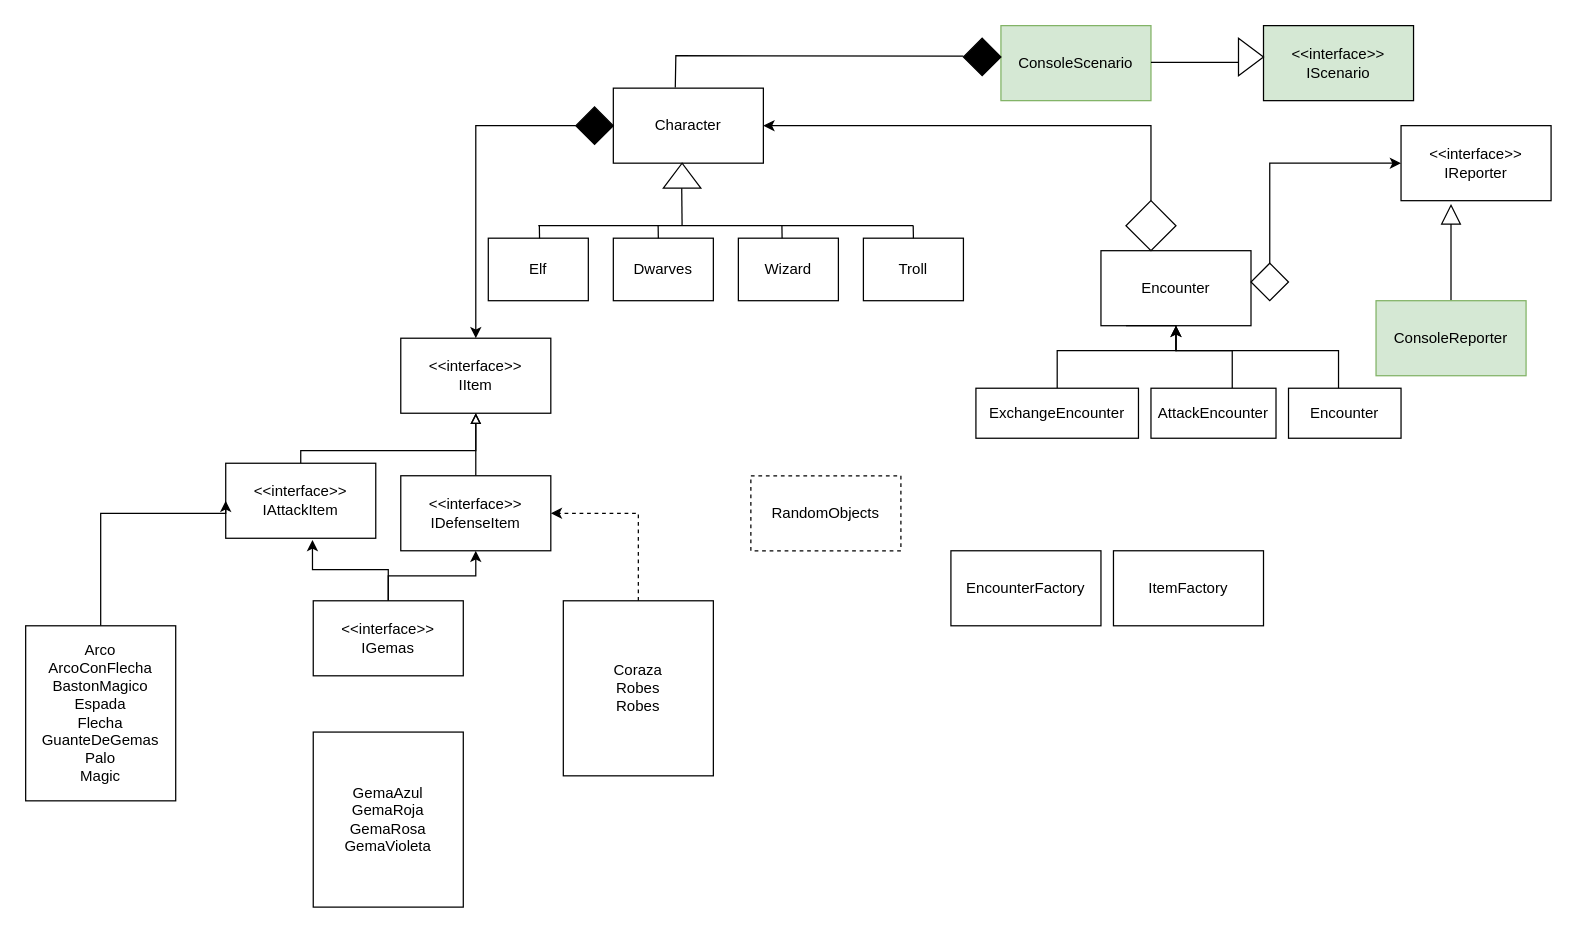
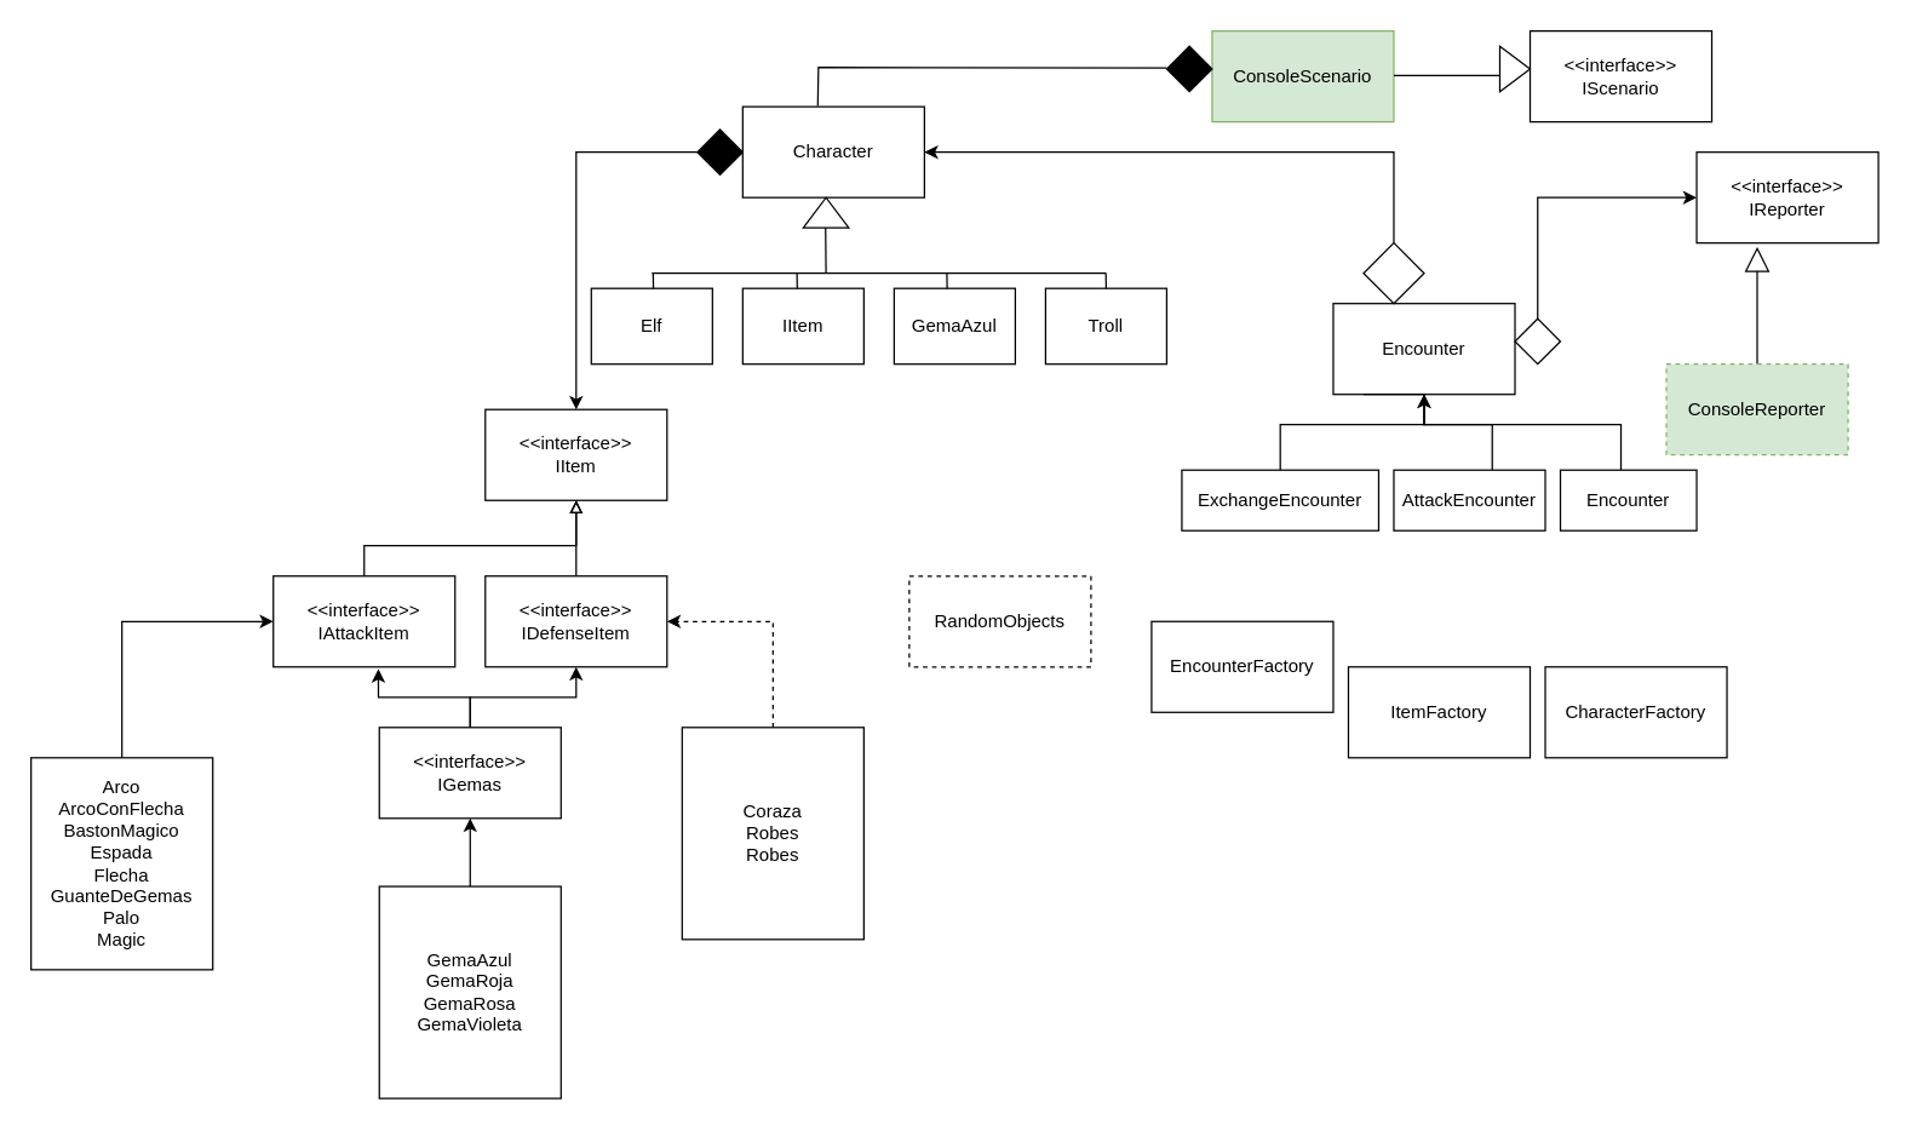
- <mxCell id="2" value="&amp;lt;&amp;lt;interface&amp;gt;&amp;gt;&lt;br&gt;IScenario" style="rounded=0;whiteSpace=wrap;html=1;fillColor=#d5e8d4;" vertex="1" parent="1"><mxGeometry x="1010" y="20" width="120" height="60" as="geometry" /></mxCell>
+ <mxCell id="2" value="&amp;lt;&amp;lt;interface&amp;gt;&amp;gt;&lt;br&gt;IScenario" style="rounded=0;whiteSpace=wrap;html=1;" vertex="1" parent="1"><mxGeometry x="1010" y="20" width="120" height="60" as="geometry" /></mxCell>
- <mxCell id="13" value="Dwarves" style="rounded=0;whiteSpace=wrap;html=1;" vertex="1" parent="1"><mxGeometry x="490" y="190" width="80" height="50" as="geometry" /></mxCell>
+ <mxCell id="13" value="IItem" style="rounded=0;whiteSpace=wrap;html=1;" vertex="1" parent="1"><mxGeometry x="490" y="190" width="80" height="50" as="geometry" /></mxCell>
- <mxCell id="14" value="Wizard" style="rounded=0;whiteSpace=wrap;html=1;" vertex="1" parent="1"><mxGeometry x="590" y="190" width="80" height="50" as="geometry" /></mxCell>
+ <mxCell id="14" value="GemaAzul" style="rounded=0;whiteSpace=wrap;html=1;" vertex="1" parent="1"><mxGeometry x="590" y="190" width="80" height="50" as="geometry" /></mxCell>
- <mxCell id="26" value="ConsoleReporter" style="rounded=0;whiteSpace=wrap;html=1;fillColor=#d5e8d4;strokeColor=#82b366;" vertex="1" parent="1"><mxGeometry x="1100" y="240" width="120" height="60" as="geometry" /></mxCell>
+ <mxCell id="26" value="ConsoleReporter" style="rounded=0;whiteSpace=wrap;html=1;fillColor=#d5e8d4;strokeColor=#82b366;dashed=1;" vertex="1" parent="1"><mxGeometry x="1100" y="240" width="120" height="60" as="geometry" /></mxCell>
- <mxCell id="40" value="&amp;lt;&amp;lt;interface&amp;gt;&amp;gt;&lt;br&gt;IAttackItem" style="rounded=0;whiteSpace=wrap;html=1;" vertex="1" parent="1"><mxGeometry x="180" y="370" width="120" height="60" as="geometry" /></mxCell>
+ <mxCell id="40" value="&amp;lt;&amp;lt;interface&amp;gt;&amp;gt;&lt;br&gt;IAttackItem" style="rounded=0;whiteSpace=wrap;html=1;" vertex="1" parent="1"><mxGeometry x="180" y="380" width="120" height="60" as="geometry" /></mxCell>
- <mxCell id="35" value="EncounterFactory" style="rounded=0;whiteSpace=wrap;html=1;" vertex="1" parent="1"><mxGeometry x="760" y="440" width="120" height="60" as="geometry" /></mxCell>
+ <mxCell id="35" value="EncounterFactory" style="rounded=0;whiteSpace=wrap;html=1;" vertex="1" parent="1"><mxGeometry x="760" y="410" width="120" height="60" as="geometry" /></mxCell>
+ <mxCell id="33" value="CharacterFactory" style="rounded=0;whiteSpace=wrap;html=1;" vertex="1" parent="1"><mxGeometry x="1020" y="440" width="120" height="60" as="geometry" /></mxCell>
+ <mxCell id="51" style="edgeStyle=orthogonalEdgeStyle;rounded=0;orthogonalLoop=1;jettySize=auto;html=1;entryX=0.5;entryY=1;entryDx=0;entryDy=0;" edge="1" parent="1" source="52" target="43"><mxGeometry relative="1" as="geometry" /></mxCell>
